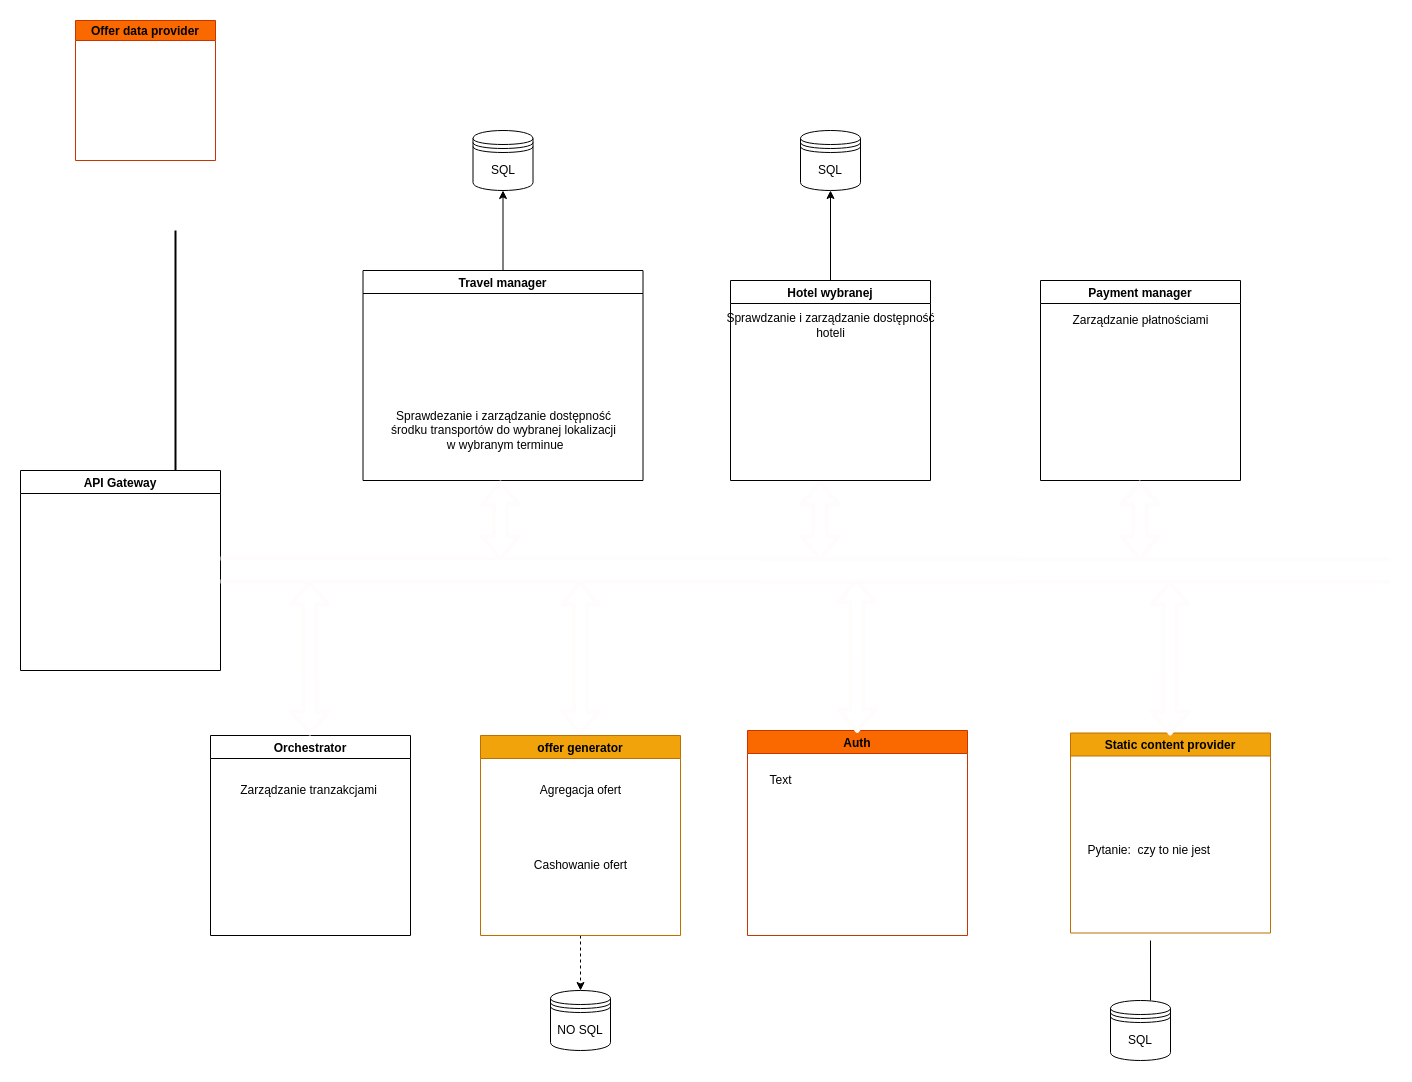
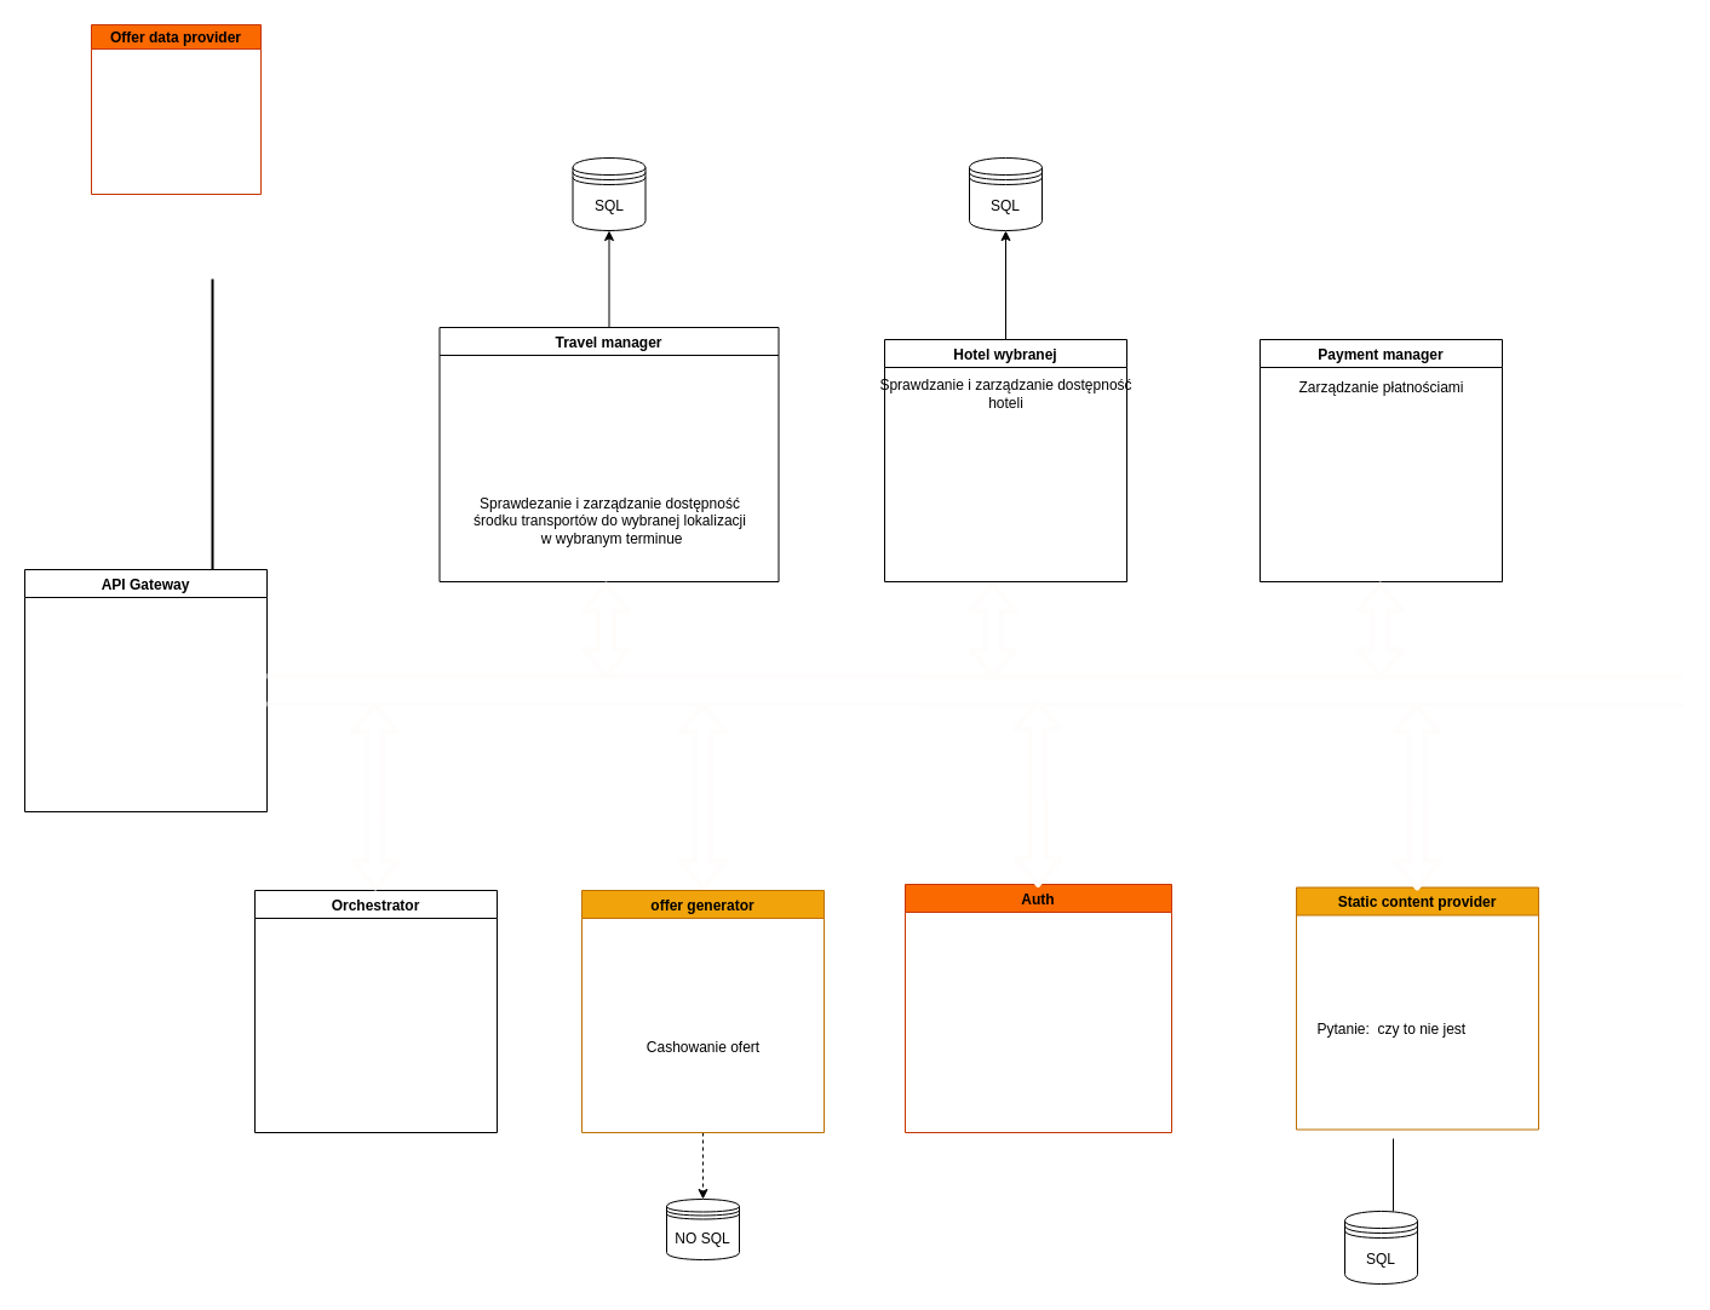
- <mxCell id="10" value="Text" style="text;html=1;align=center;verticalAlign=middle;resizable=0;points=[];autosize=1;strokeColor=none;fillColor=none;" parent="9" vertex="1"><mxGeometry x="13" y="40" width="40" height="20" as="geometry" /></mxCell>
- <mxCell id="7" value="Zarządzanie tranzakcjami" style="text;html=1;align=center;verticalAlign=middle;resizable=0;points=[];autosize=1;strokeColor=none;fillColor=none;" parent="6" vertex="1"><mxGeometry x="22.5" y="45" width="150" height="20" as="geometry" /></mxCell>
- <mxCell id="36" value="Agregacja ofert&lt;br&gt;" style="text;html=1;align=center;verticalAlign=middle;resizable=0;points=[];autosize=1;strokeColor=none;fillColor=none;" parent="1" vertex="1"><mxGeometry x="530" y="780" width="100" height="20" as="geometry" /></mxCell>
- <mxCell id="24" value="NO SQL" style="shape=datastore;whiteSpace=wrap;html=1;" parent="1" vertex="1"><mxGeometry x="550" y="990" width="60" height="60" as="geometry" /></mxCell>
+ <mxCell id="24" value="NO SQL" style="shape=datastore;whiteSpace=wrap;html=1;" parent="1" vertex="1"><mxGeometry x="550" y="990" width="60" height="50" as="geometry" /></mxCell>
